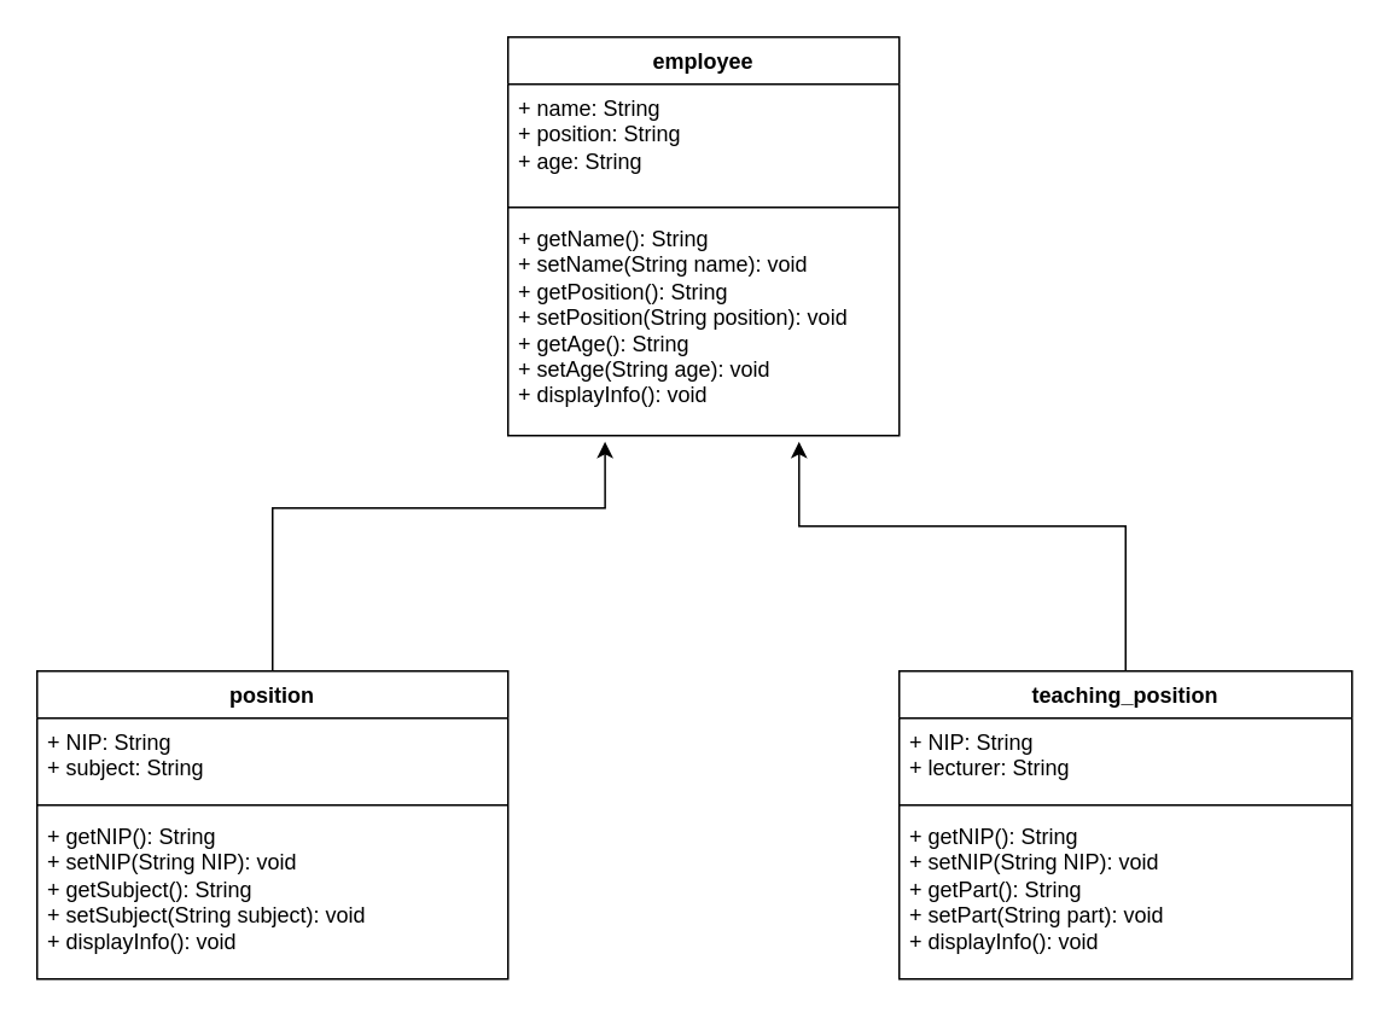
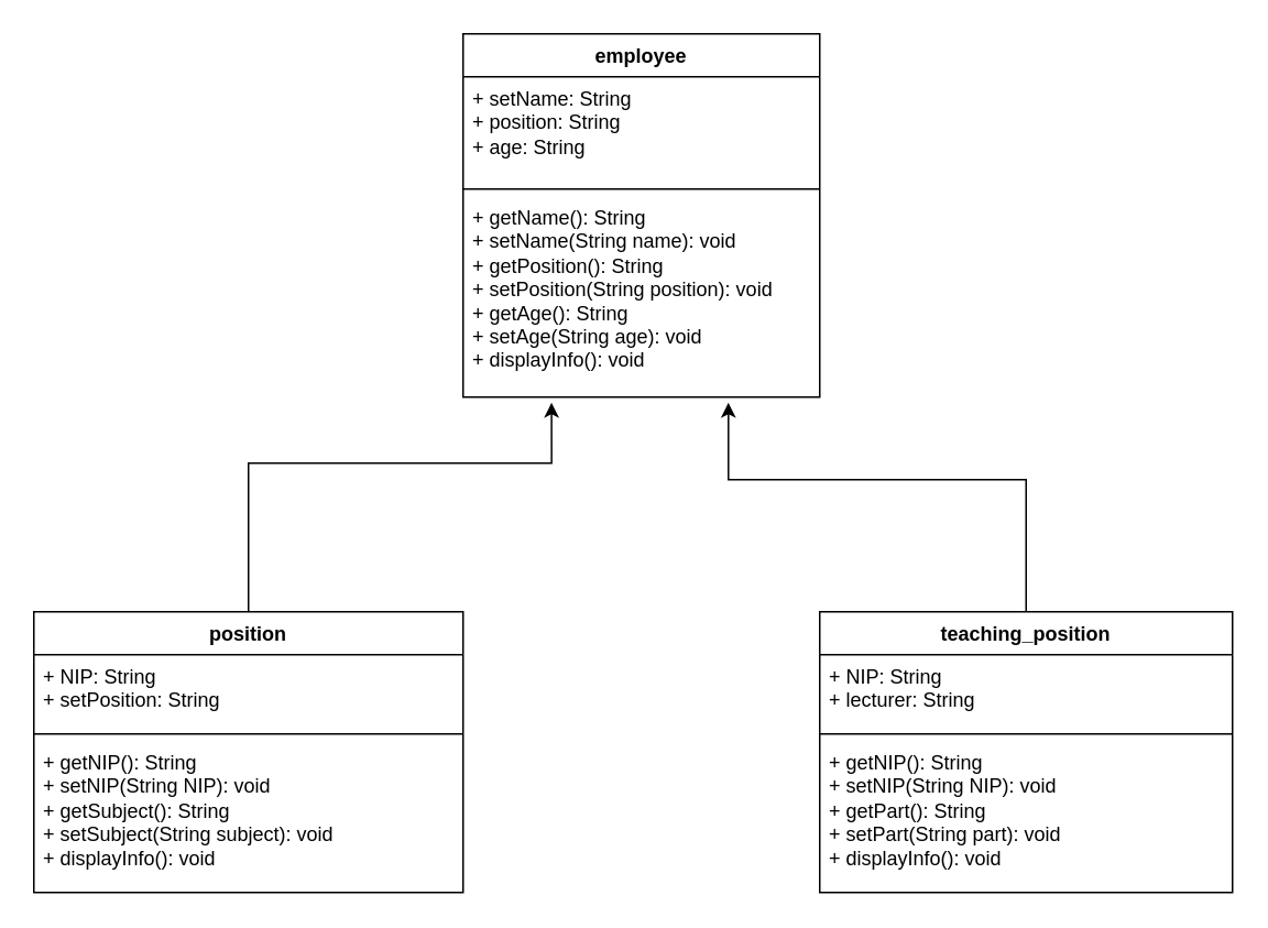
- <mxCell id="3" value="+ name: String&lt;div&gt;+ position: String&lt;br&gt;&lt;/div&gt;&lt;div&gt;+ age: String&lt;br&gt;&lt;/div&gt;" style="text;strokeColor=none;fillColor=none;align=left;verticalAlign=top;spacingLeft=4;spacingRight=4;overflow=hidden;rotatable=0;points=[[0,0.5],[1,0.5]];portConstraint=eastwest;whiteSpace=wrap;html=1;" vertex="1" parent="2"><mxGeometry y="26" width="216" height="64" as="geometry" /></mxCell>
+ <mxCell id="3" value="+ setName: String&lt;div&gt;+ position: String&lt;br&gt;&lt;/div&gt;&lt;div&gt;+ age: String&lt;br&gt;&lt;/div&gt;" style="text;strokeColor=none;fillColor=none;align=left;verticalAlign=top;spacingLeft=4;spacingRight=4;overflow=hidden;rotatable=0;points=[[0,0.5],[1,0.5]];portConstraint=eastwest;whiteSpace=wrap;html=1;" vertex="1" parent="2"><mxGeometry y="26" width="216" height="64" as="geometry" /></mxCell>
- <mxCell id="8" value="+ NIP: String&lt;div&gt;+ subject: String&lt;/div&gt;" style="text;strokeColor=none;fillColor=none;align=left;verticalAlign=top;spacingLeft=4;spacingRight=4;overflow=hidden;rotatable=0;points=[[0,0.5],[1,0.5]];portConstraint=eastwest;whiteSpace=wrap;html=1;" vertex="1" parent="7"><mxGeometry y="26" width="260" height="44" as="geometry" /></mxCell>
+ <mxCell id="8" value="+ NIP: String&lt;div&gt;+ setPosition: String&lt;/div&gt;" style="text;strokeColor=none;fillColor=none;align=left;verticalAlign=top;spacingLeft=4;spacingRight=4;overflow=hidden;rotatable=0;points=[[0,0.5],[1,0.5]];portConstraint=eastwest;whiteSpace=wrap;html=1;" vertex="1" parent="7"><mxGeometry y="26" width="260" height="44" as="geometry" /></mxCell>
